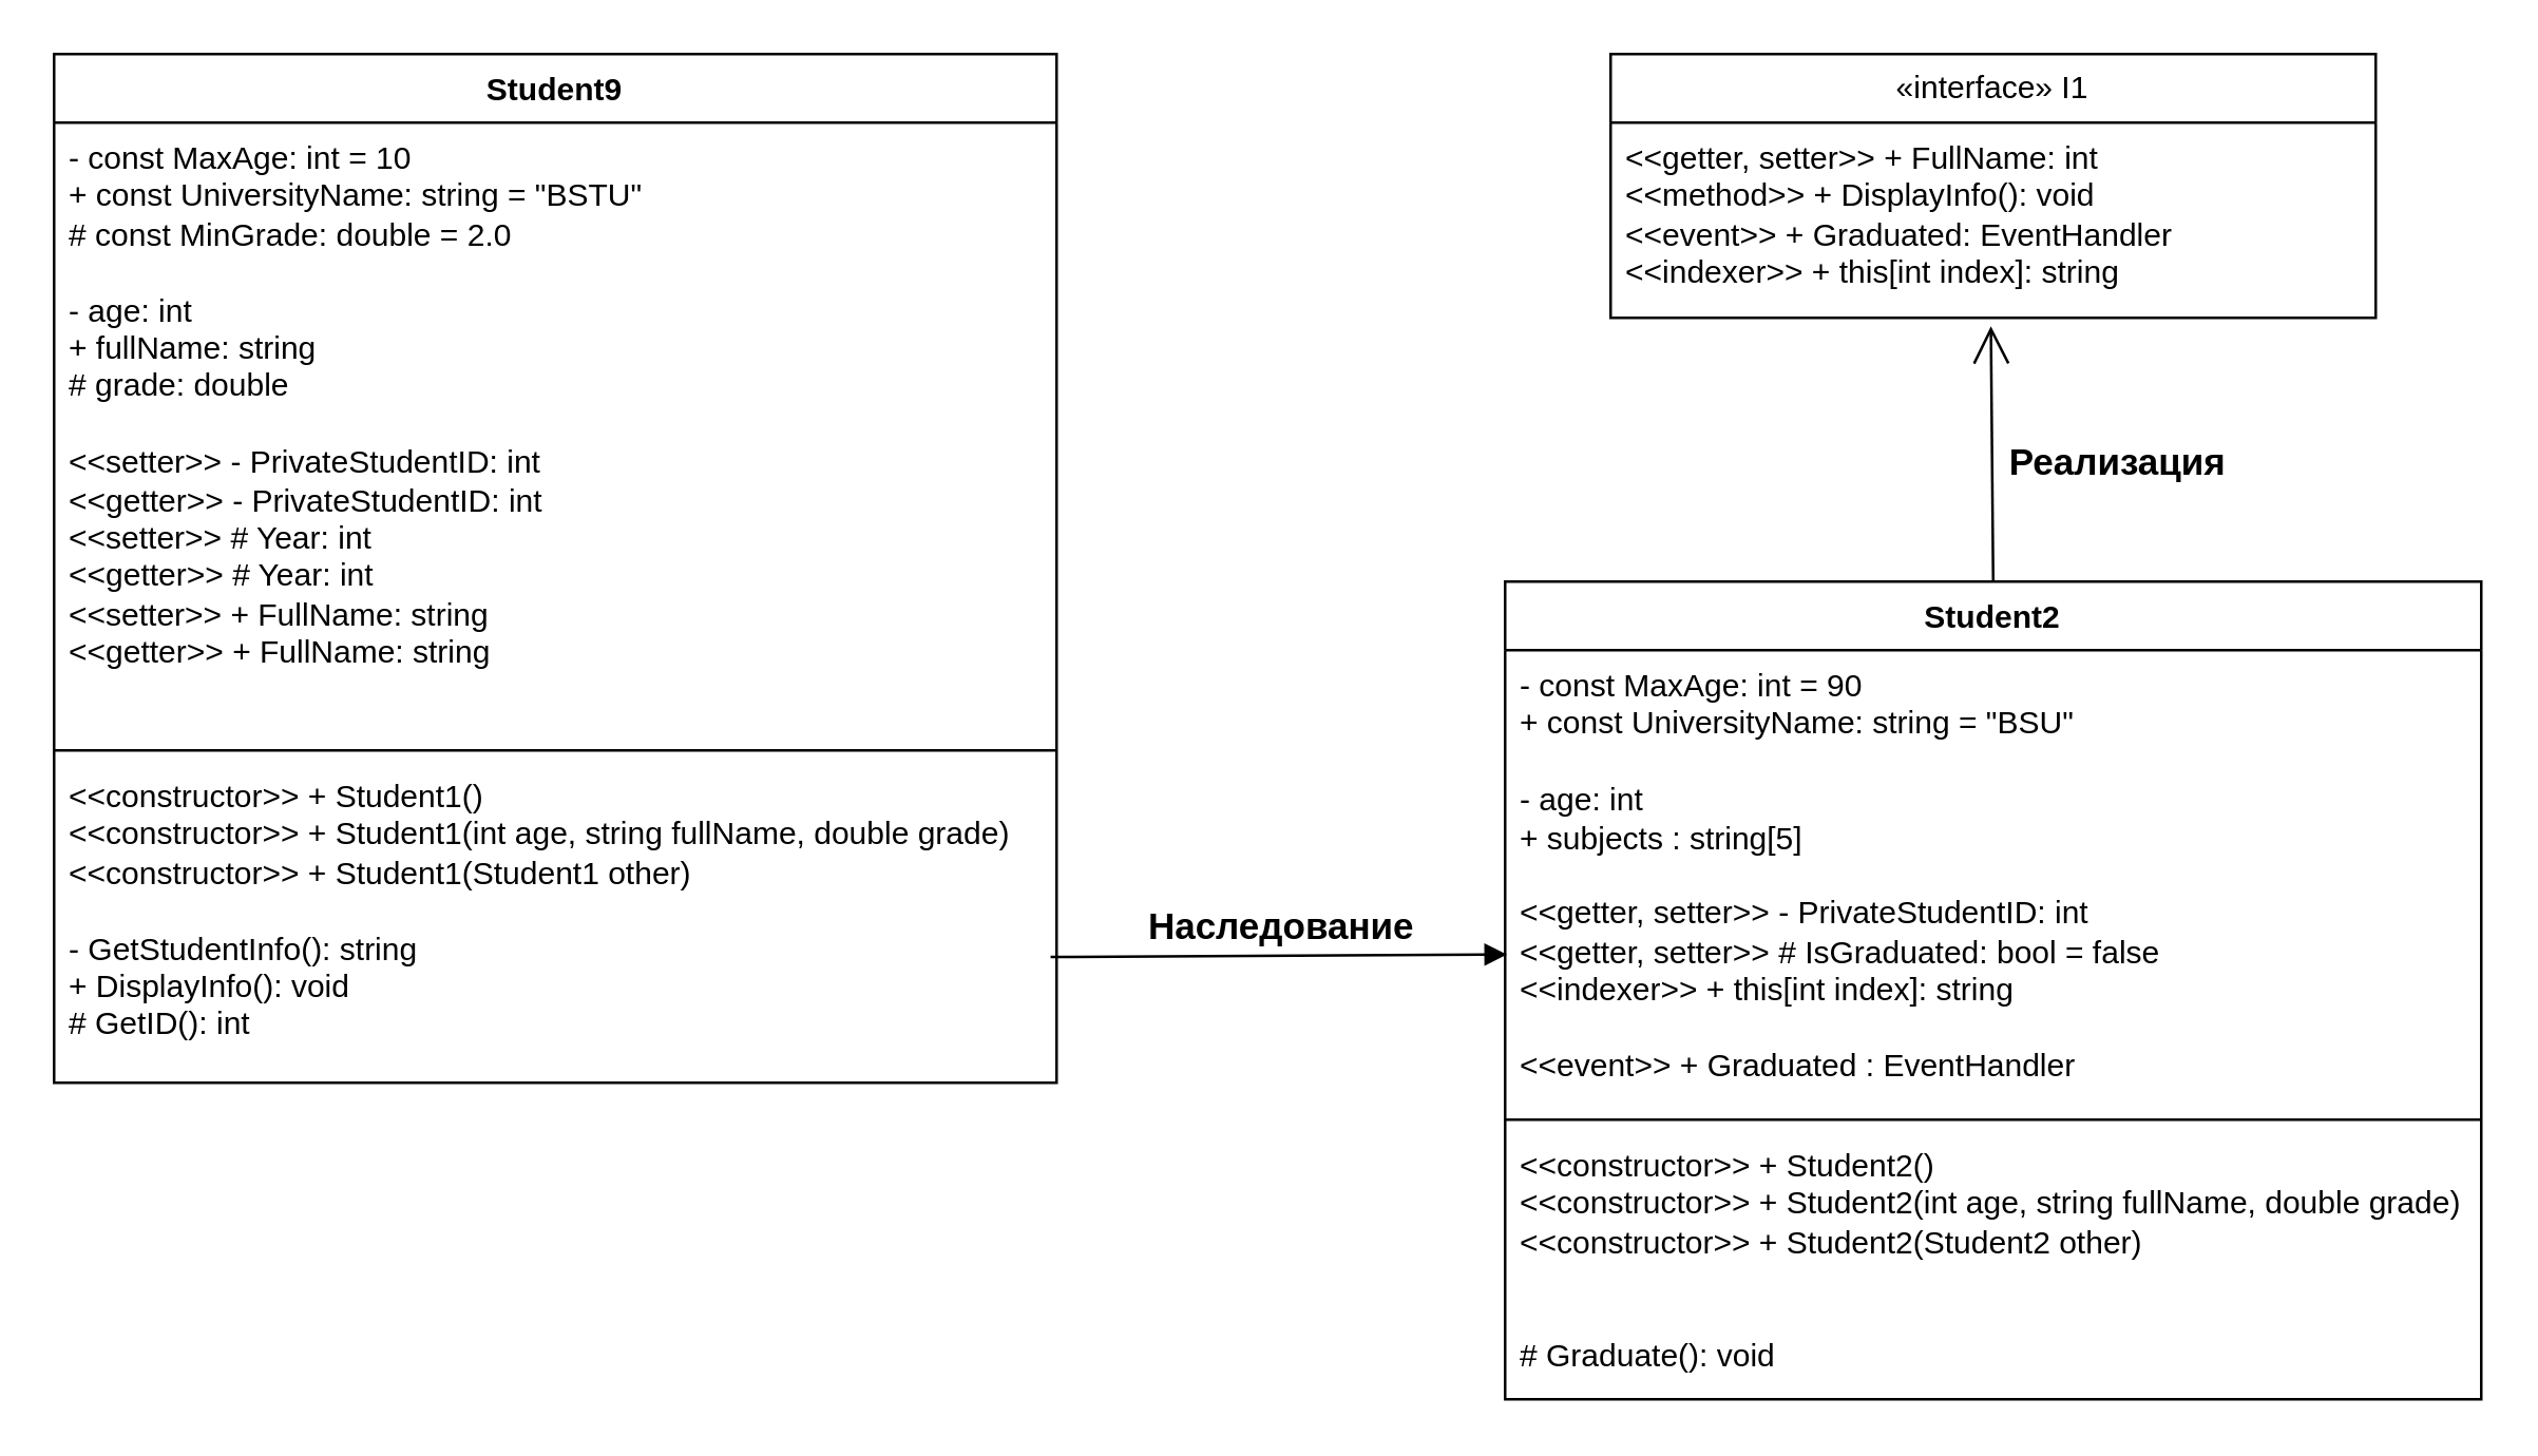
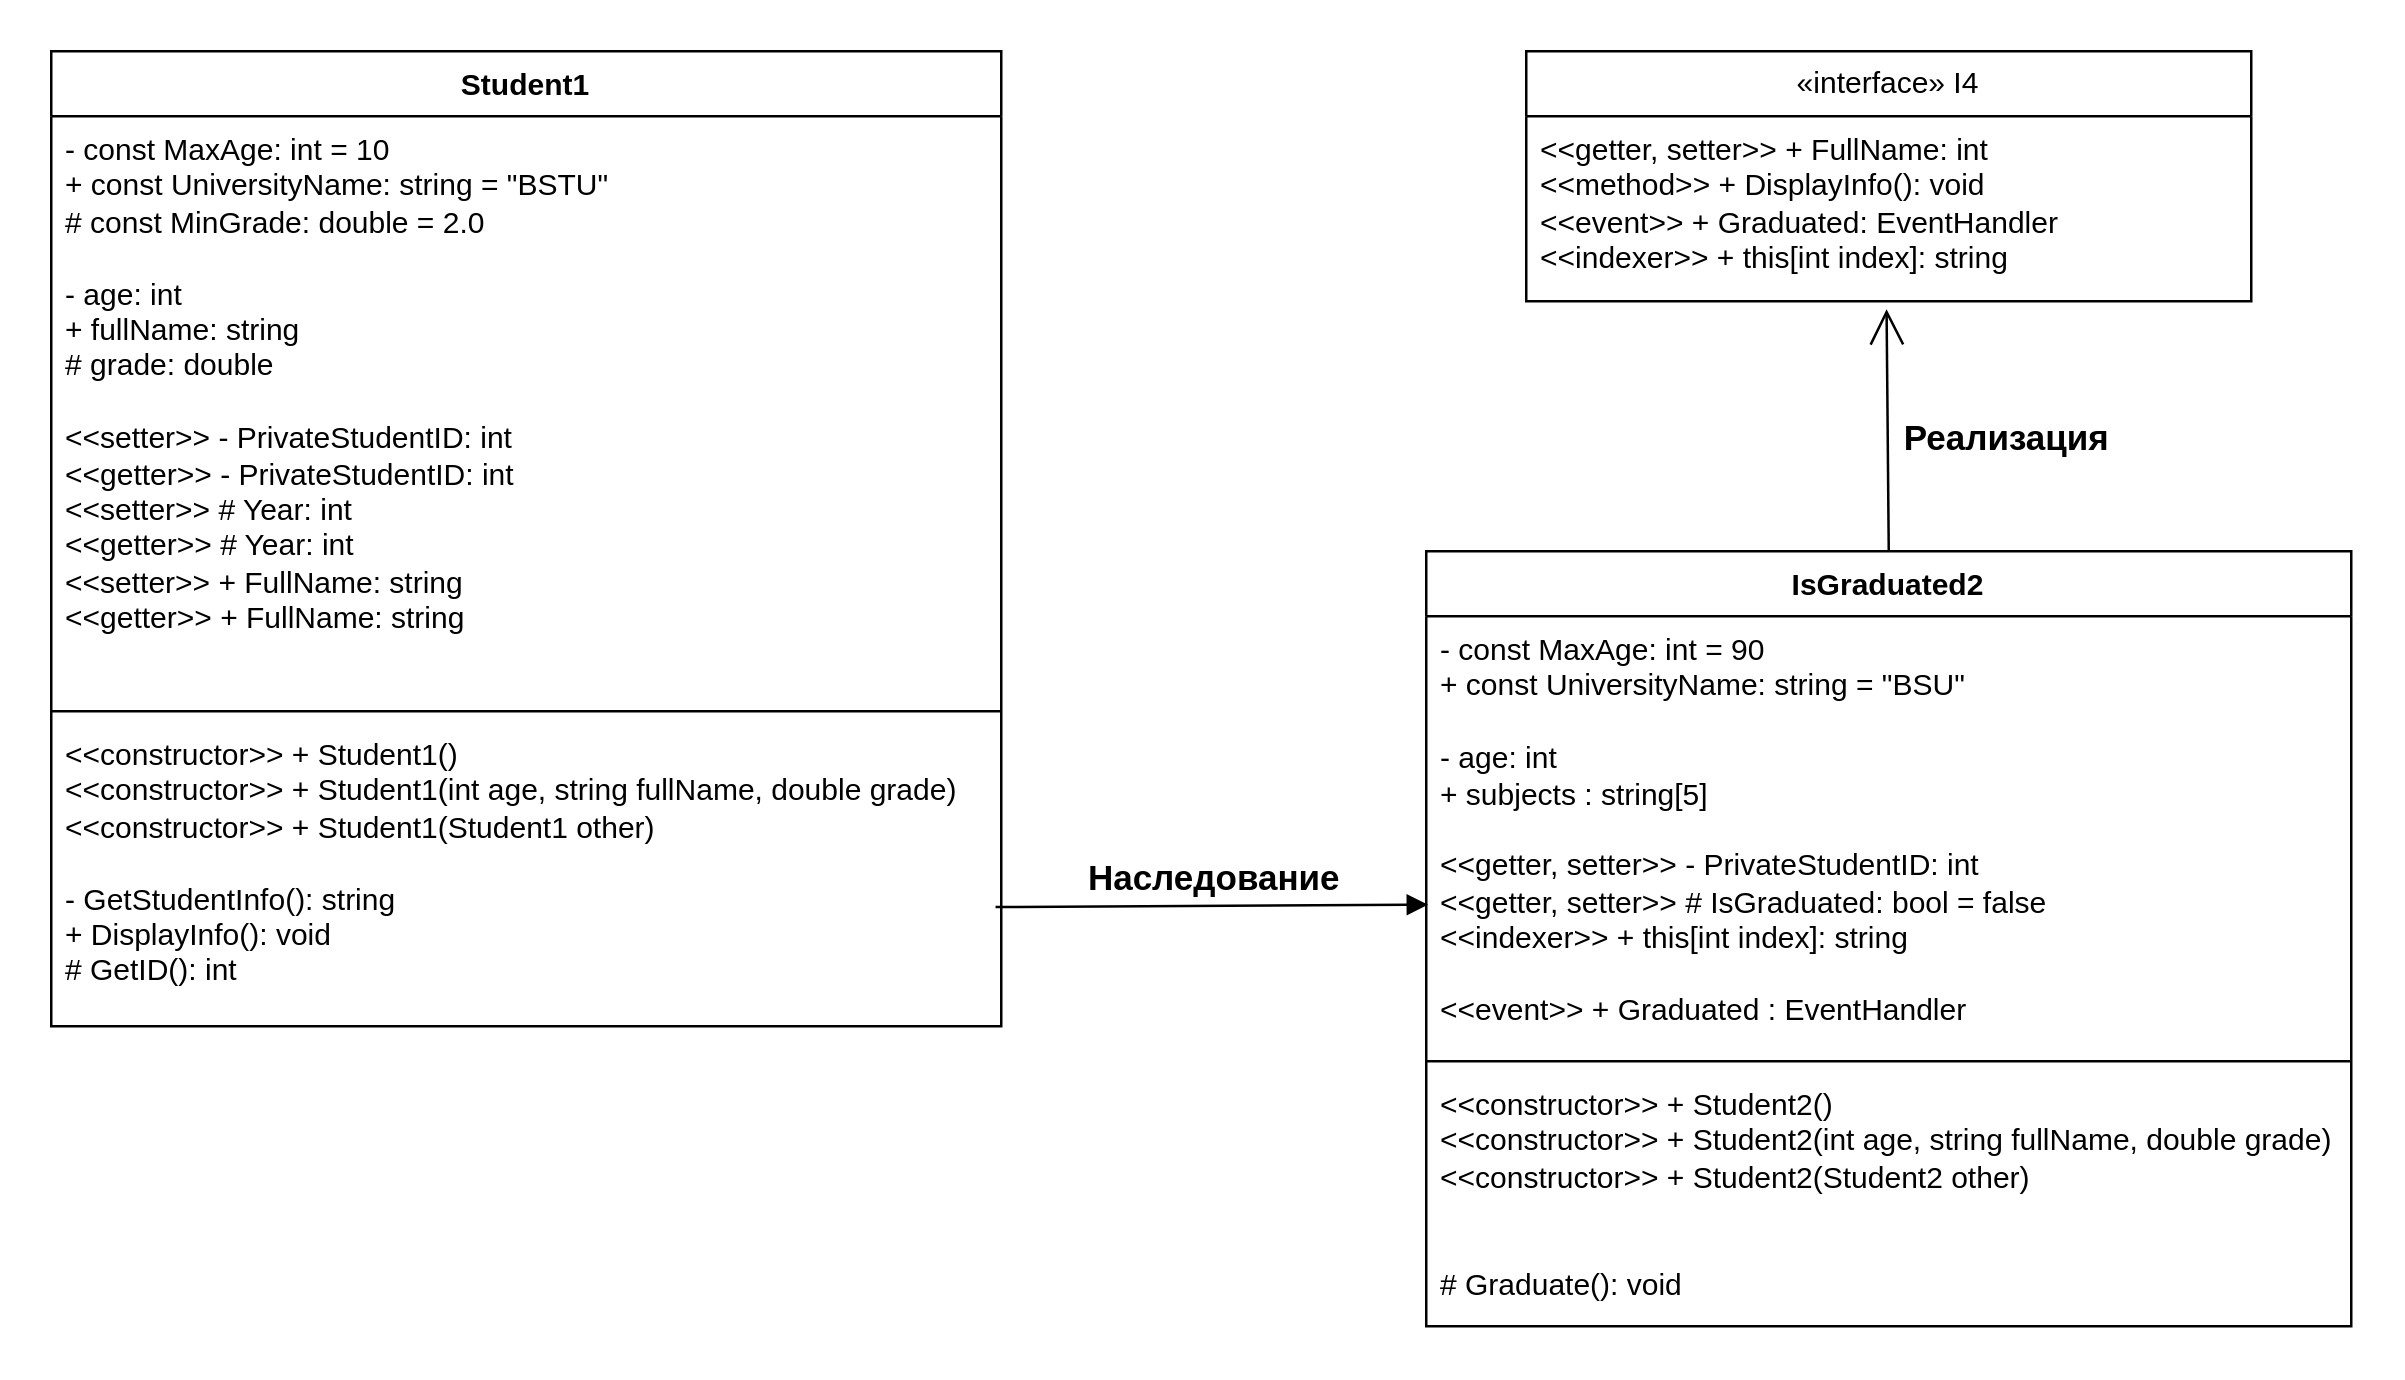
- <mxCell id="6" value="«interface» I1  " style="swimlane;fontStyle=0;childLayout=stackLayout;horizontal=1;startSize=26;fillColor=none;horizontalStack=0;resizeParent=1;resizeParentMax=0;resizeLast=0;collapsible=1;marginBottom=0;whiteSpace=wrap;html=1;" parent="1" vertex="1"><mxGeometry x="610" y="20" width="290" height="100" as="geometry" /></mxCell>
+ <mxCell id="6" value="«interface» I4  " style="swimlane;fontStyle=0;childLayout=stackLayout;horizontal=1;startSize=26;fillColor=none;horizontalStack=0;resizeParent=1;resizeParentMax=0;resizeLast=0;collapsible=1;marginBottom=0;whiteSpace=wrap;html=1;" parent="1" vertex="1"><mxGeometry x="610" y="20" width="290" height="100" as="geometry" /></mxCell>
- <mxCell id="2" value="&lt;span style=&quot;text-align: left;&quot;&gt;Student9&lt;/span&gt;" style="swimlane;fontStyle=1;align=center;verticalAlign=top;childLayout=stackLayout;horizontal=1;startSize=26;horizontalStack=0;resizeParent=1;resizeParentMax=0;resizeLast=0;collapsible=1;marginBottom=0;whiteSpace=wrap;html=1;" parent="1" vertex="1"><mxGeometry x="20" y="20" width="380" height="390" as="geometry" /></mxCell>
+ <mxCell id="2" value="&lt;span style=&quot;text-align: left;&quot;&gt;Student1&lt;/span&gt;" style="swimlane;fontStyle=1;align=center;verticalAlign=top;childLayout=stackLayout;horizontal=1;startSize=26;horizontalStack=0;resizeParent=1;resizeParentMax=0;resizeLast=0;collapsible=1;marginBottom=0;whiteSpace=wrap;html=1;" parent="1" vertex="1"><mxGeometry x="20" y="20" width="380" height="390" as="geometry" /></mxCell>
- <mxCell id="8" value="Student2" style="swimlane;fontStyle=1;align=center;verticalAlign=top;childLayout=stackLayout;horizontal=1;startSize=26;horizontalStack=0;resizeParent=1;resizeParentMax=0;resizeLast=0;collapsible=1;marginBottom=0;whiteSpace=wrap;html=1;" parent="1" vertex="1"><mxGeometry x="570" y="220" width="370" height="310" as="geometry" /></mxCell>
+ <mxCell id="8" value="IsGraduated2" style="swimlane;fontStyle=1;align=center;verticalAlign=top;childLayout=stackLayout;horizontal=1;startSize=26;horizontalStack=0;resizeParent=1;resizeParentMax=0;resizeLast=0;collapsible=1;marginBottom=0;whiteSpace=wrap;html=1;" parent="1" vertex="1"><mxGeometry x="570" y="220" width="370" height="310" as="geometry" /></mxCell>
